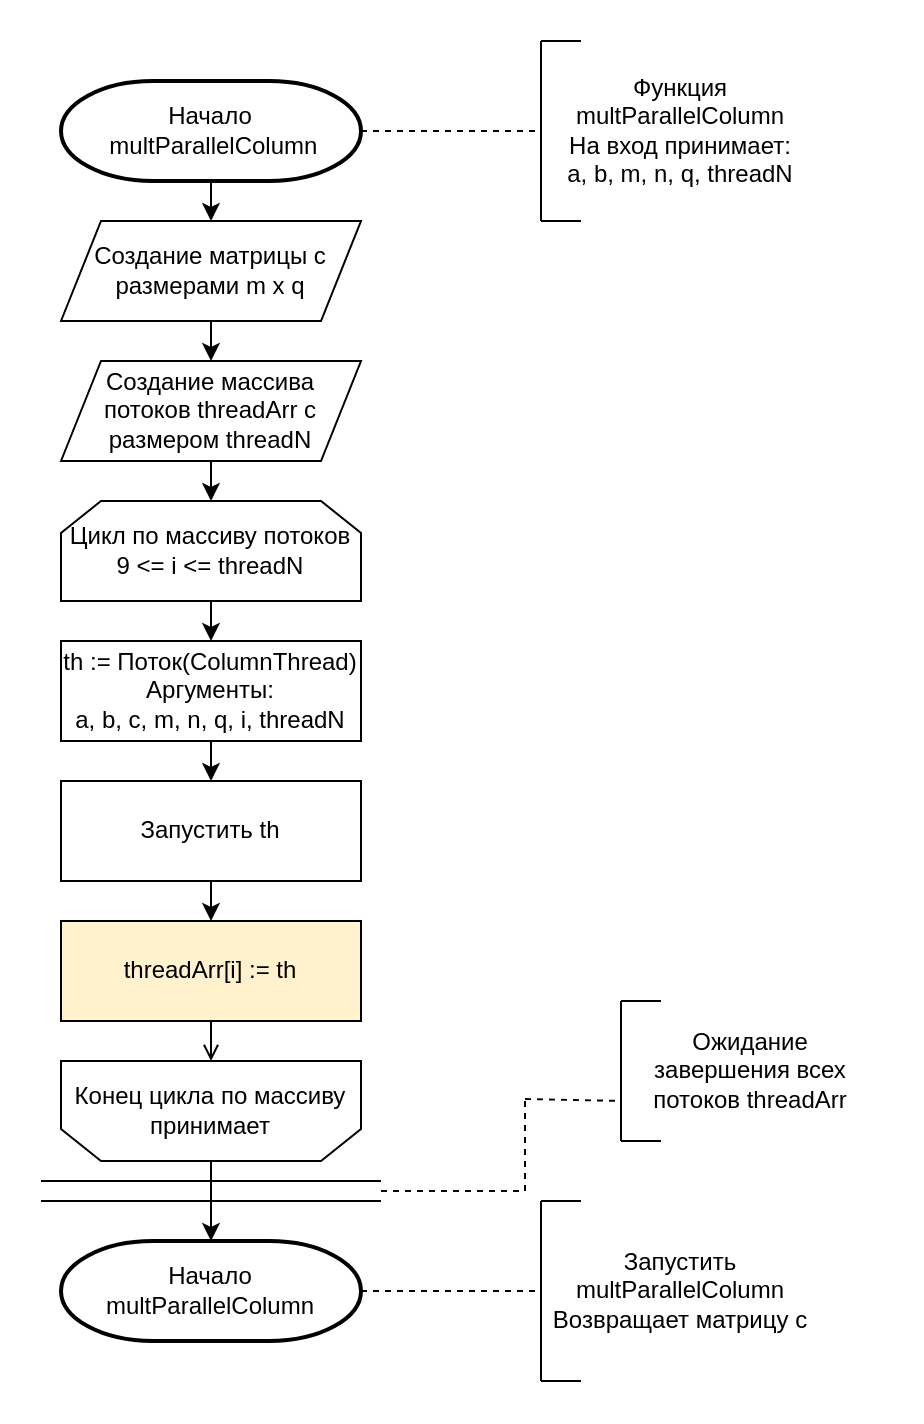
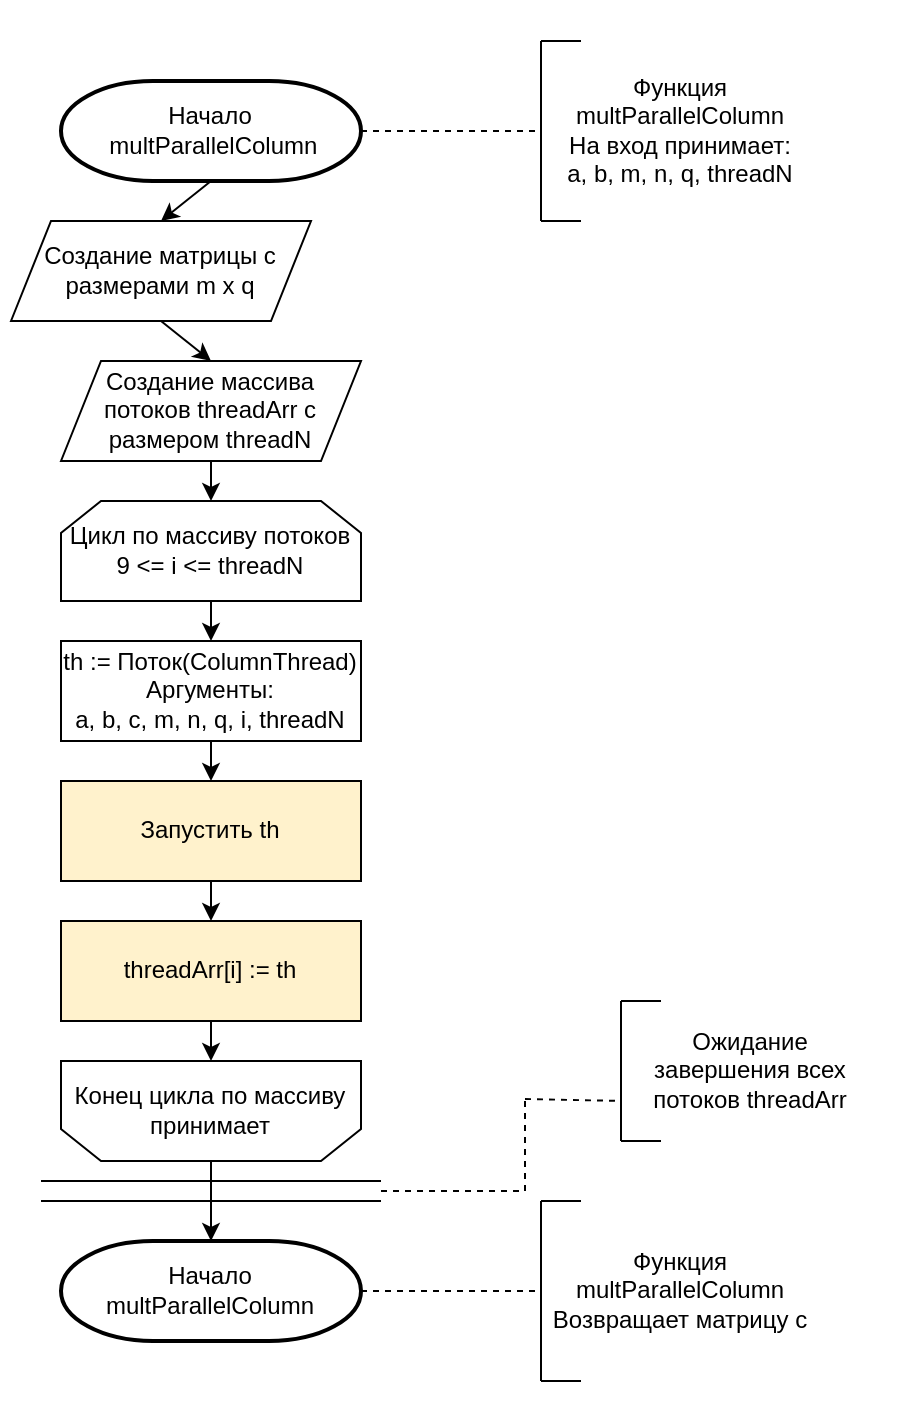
- <mxCell id="8" value="Создание матрицы с размерами m x q" style="shape=parallelogram;perimeter=parallelogramPerimeter;whiteSpace=wrap;html=1;fixedSize=1;fillColor=#ffffff;" vertex="1" parent="1"><mxGeometry x="30" y="110" width="150" height="50" as="geometry" /></mxCell>
+ <mxCell id="8" value="Создание матрицы с размерами m x q" style="shape=parallelogram;perimeter=parallelogramPerimeter;whiteSpace=wrap;html=1;fixedSize=1;fillColor=#ffffff;" vertex="1" parent="1"><mxGeometry x="5" y="110" width="150" height="50" as="geometry" /></mxCell>
- <mxCell id="12" value="Запустить th" style="rounded=0;whiteSpace=wrap;html=1;fillColor=#ffffff;" vertex="1" parent="1"><mxGeometry x="30" y="390" width="150" height="50" as="geometry" /></mxCell>
+ <mxCell id="12" value="Запустить th" style="rounded=0;whiteSpace=wrap;html=1;fillColor=#fff2cc;" vertex="1" parent="1"><mxGeometry x="30" y="390" width="150" height="50" as="geometry" /></mxCell>
- <mxCell id="23" value="" style="endArrow=open;html=1;exitX=0.5;exitY=1;exitDx=0;exitDy=0;entryX=0.5;entryY=0;entryDx=0;entryDy=0;" edge="1" parent="1" source="18" target="20"><mxGeometry width="50" height="50" relative="1" as="geometry"><mxPoint x="290" y="750" as="sourcePoint" /><mxPoint x="340" y="700" as="targetPoint" /></mxGeometry></mxCell>
+ <mxCell id="23" value="" style="endArrow=classic;html=1;exitX=0.5;exitY=1;exitDx=0;exitDy=0;entryX=0.5;entryY=0;entryDx=0;entryDy=0;" edge="1" parent="1" source="18" target="20"><mxGeometry width="50" height="50" relative="1" as="geometry"><mxPoint x="290" y="750" as="sourcePoint" /><mxPoint x="340" y="700" as="targetPoint" /></mxGeometry></mxCell>
- <mxCell id="40" value="Запустить multParallelColumn&lt;br&gt;Возвращает матрицу c" style="text;html=1;strokeColor=none;fillColor=none;align=center;verticalAlign=middle;whiteSpace=wrap;rounded=0;" vertex="1" parent="1"><mxGeometry x="270" y="600" width="140" height="90" as="geometry" /></mxCell>
+ <mxCell id="40" value="Функция multParallelColumn&lt;br&gt;Возвращает матрицу c" style="text;html=1;strokeColor=none;fillColor=none;align=center;verticalAlign=middle;whiteSpace=wrap;rounded=0;" vertex="1" parent="1"><mxGeometry x="270" y="600" width="140" height="90" as="geometry" /></mxCell>
